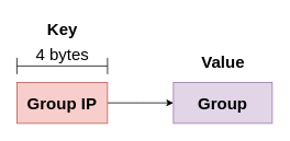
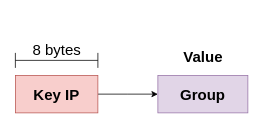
- <mxCell id="9" value="Key" style="text;html=1;align=center;verticalAlign=middle;resizable=0;points=[];autosize=1;strokeColor=none;fontSize=20;fontStyle=1" vertex="1" parent="1"><mxGeometry x="50" y="20" width="50" height="30" as="geometry" /></mxCell>
- <mxCell id="8" value="4 bytes" style="text;html=1;align=center;verticalAlign=middle;resizable=0;points=[];autosize=1;strokeColor=none;fontSize=20;" parent="1" vertex="1"><mxGeometry x="35" y="50" width="80" height="30" as="geometry" /></mxCell>
+ <mxCell id="8" value="8 bytes" style="text;html=1;align=center;verticalAlign=middle;resizable=0;points=[];autosize=1;strokeColor=none;fontSize=20;" parent="1" vertex="1"><mxGeometry x="35" y="50" width="80" height="30" as="geometry" /></mxCell>
- <mxCell id="3" value="Group IP" style="rounded=0;whiteSpace=wrap;html=1;fontSize=20;fillColor=#f8cecc;strokeColor=#b85450;fontStyle=1" parent="1" vertex="1"><mxGeometry x="20" y="100" width="110" height="50" as="geometry" /></mxCell>
+ <mxCell id="3" value="Key IP" style="rounded=0;whiteSpace=wrap;html=1;fontSize=20;fillColor=#f8cecc;strokeColor=#b85450;fontStyle=1" parent="1" vertex="1"><mxGeometry x="20" y="100" width="110" height="50" as="geometry" /></mxCell>
